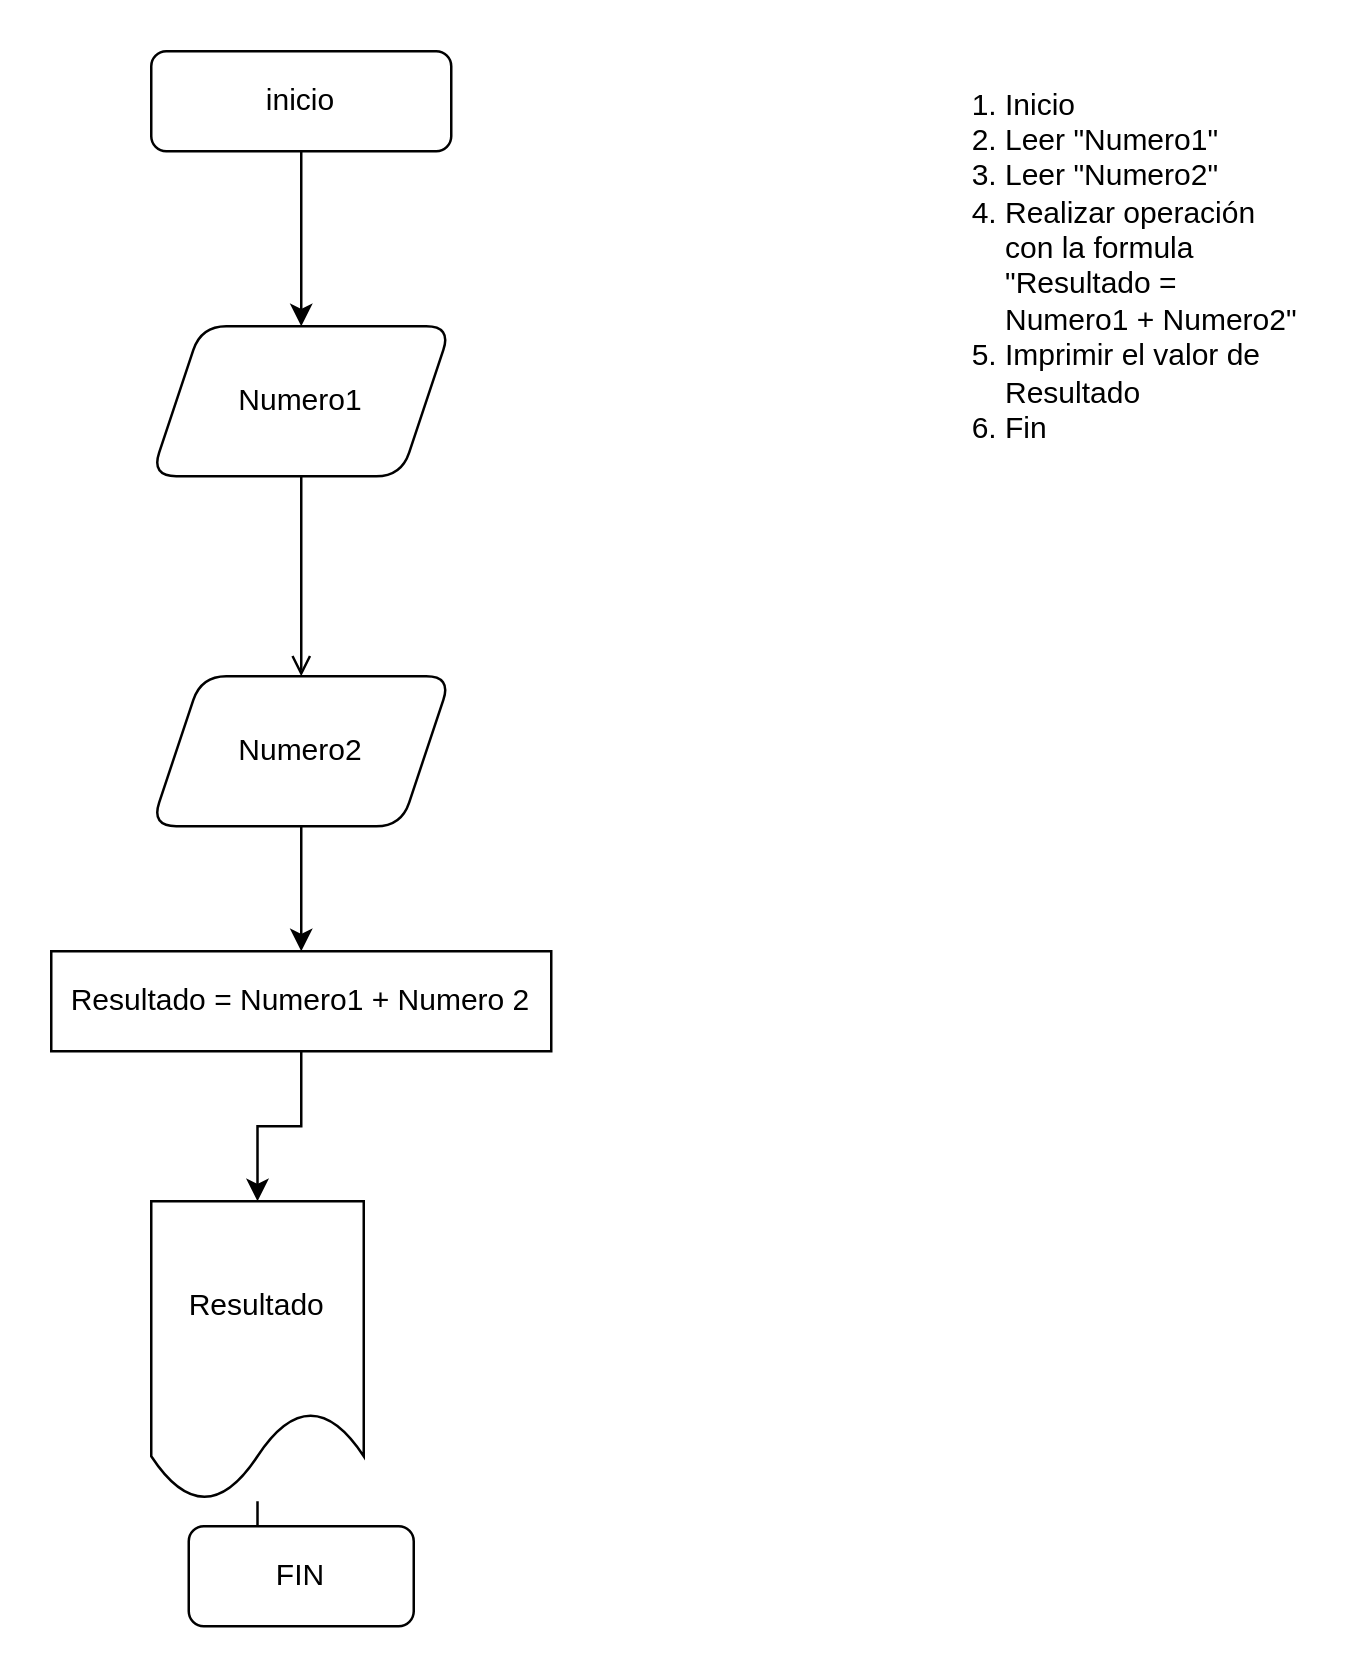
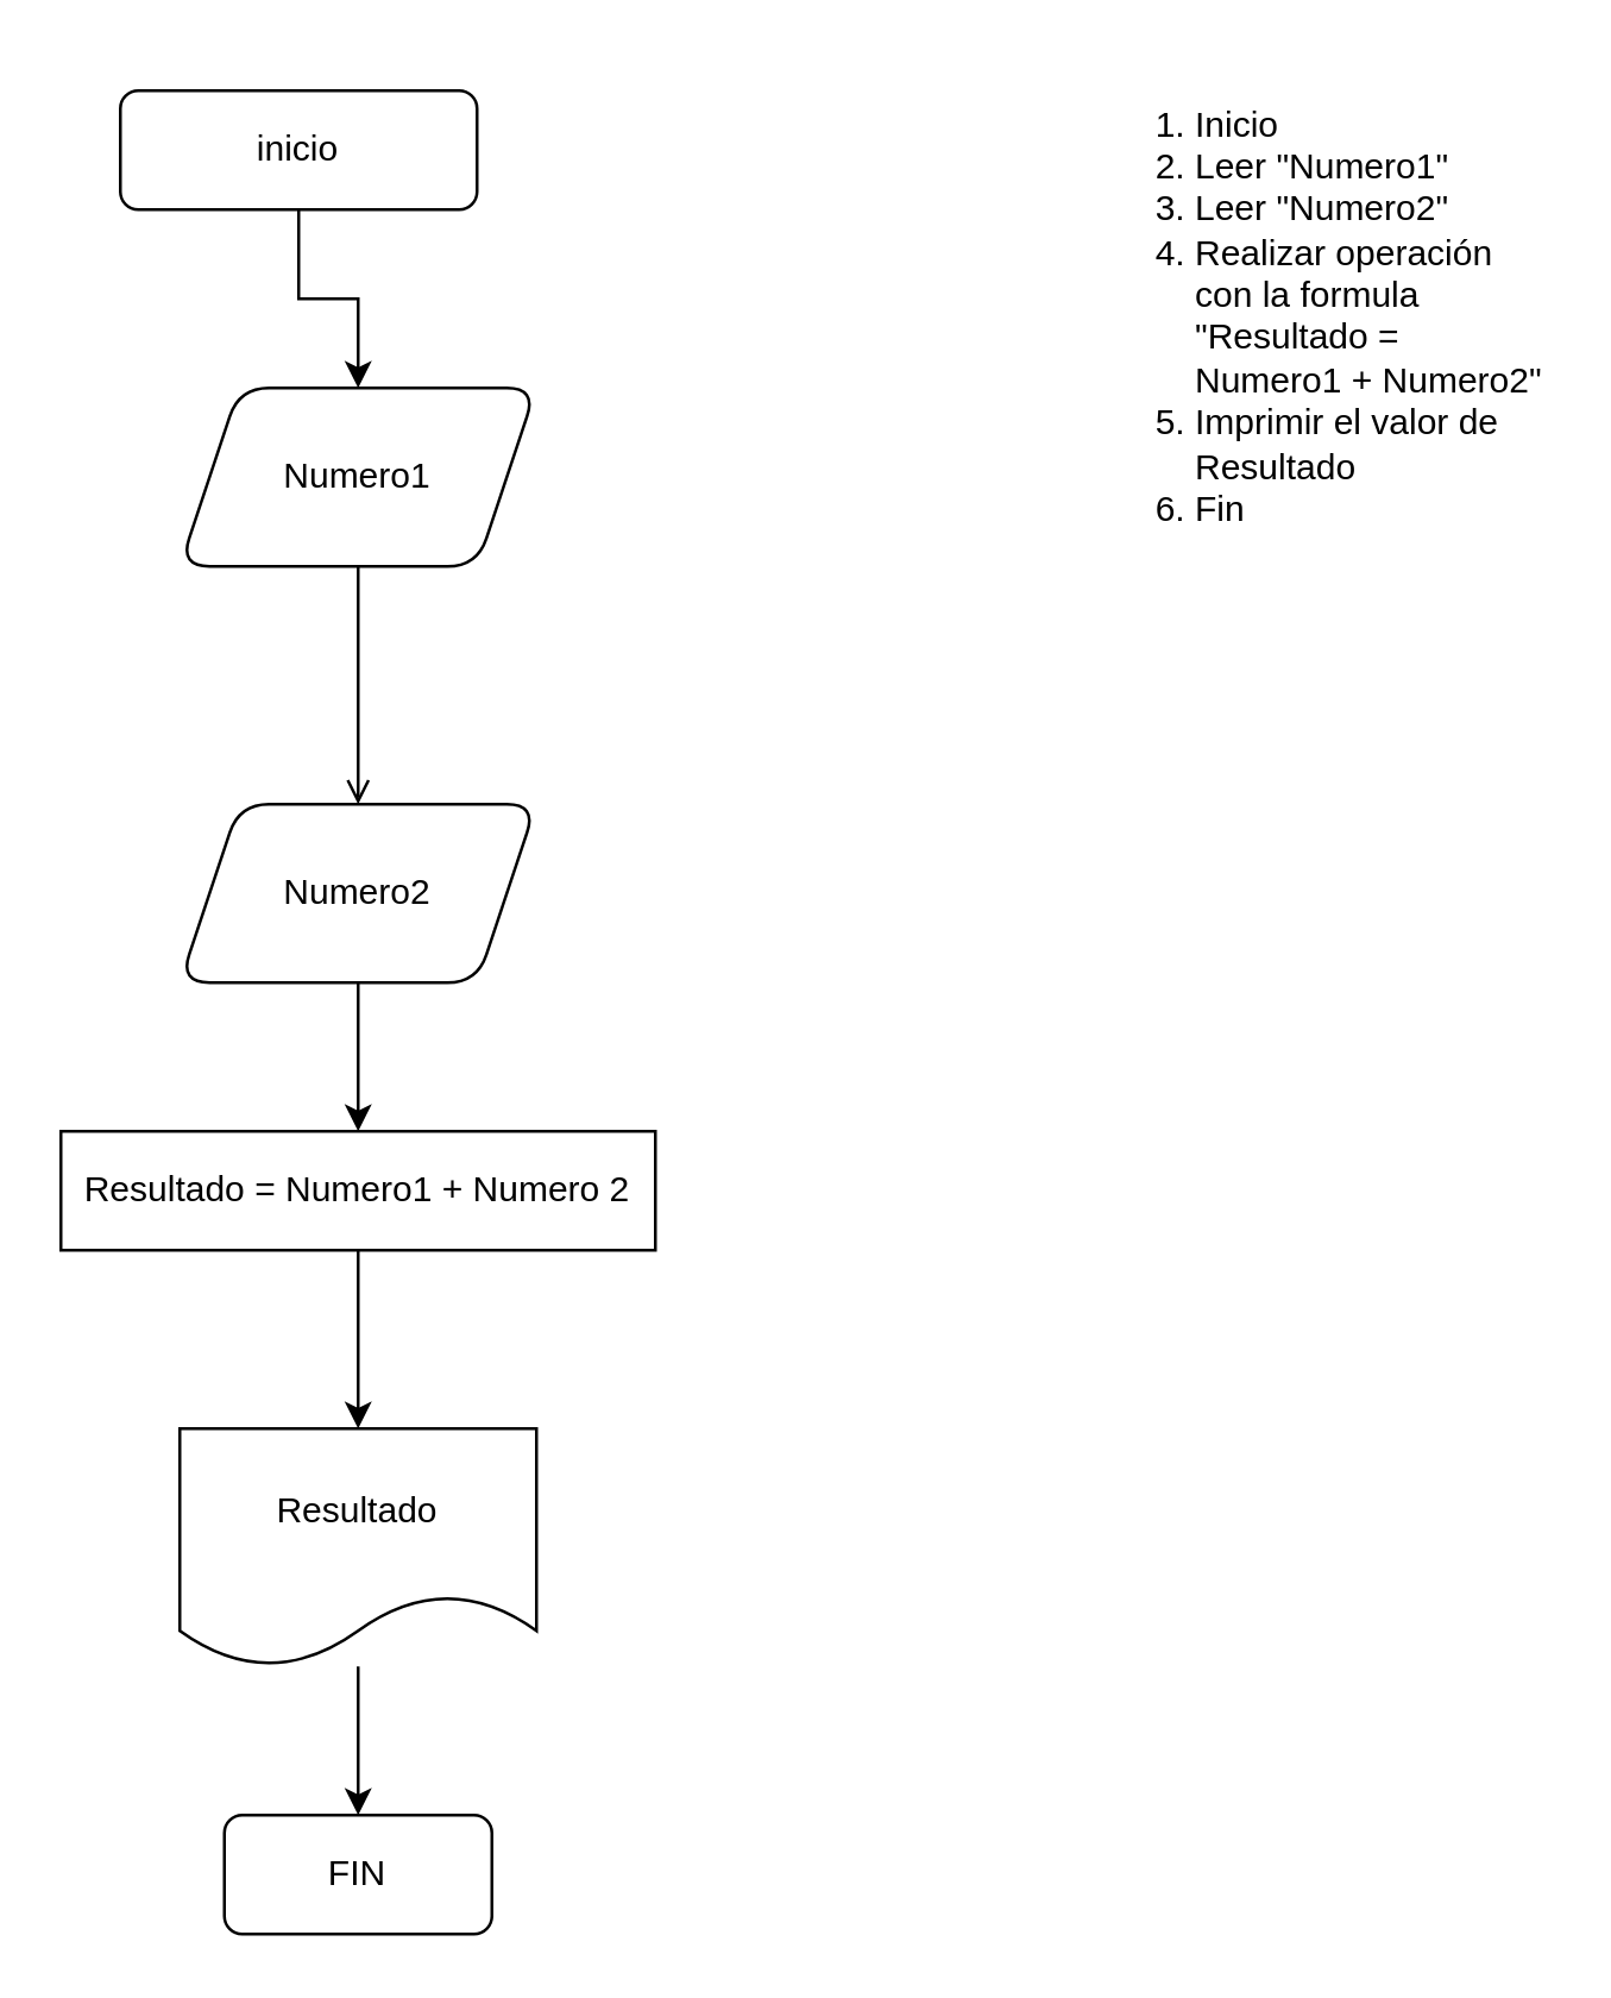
- <mxCell id="3" value="inicio" style="rounded=1;whiteSpace=wrap;html=1;" vertex="1" parent="1"><mxGeometry x="60" y="20" width="120" height="40" as="geometry" /></mxCell>
+ <mxCell id="3" value="inicio" style="rounded=1;whiteSpace=wrap;html=1;" vertex="1" parent="1"><mxGeometry x="40" y="30" width="120" height="40" as="geometry" /></mxCell>
- <mxCell id="11" value="Resultado" style="shape=document;whiteSpace=wrap;html=1;boundedLbl=1;rounded=0;" vertex="1" parent="1"><mxGeometry x="60" y="480" width="85" height="120" as="geometry" /></mxCell>
+ <mxCell id="11" value="Resultado" style="shape=document;whiteSpace=wrap;html=1;boundedLbl=1;rounded=0;" vertex="1" parent="1"><mxGeometry x="60" y="480" width="120" height="80" as="geometry" /></mxCell>
